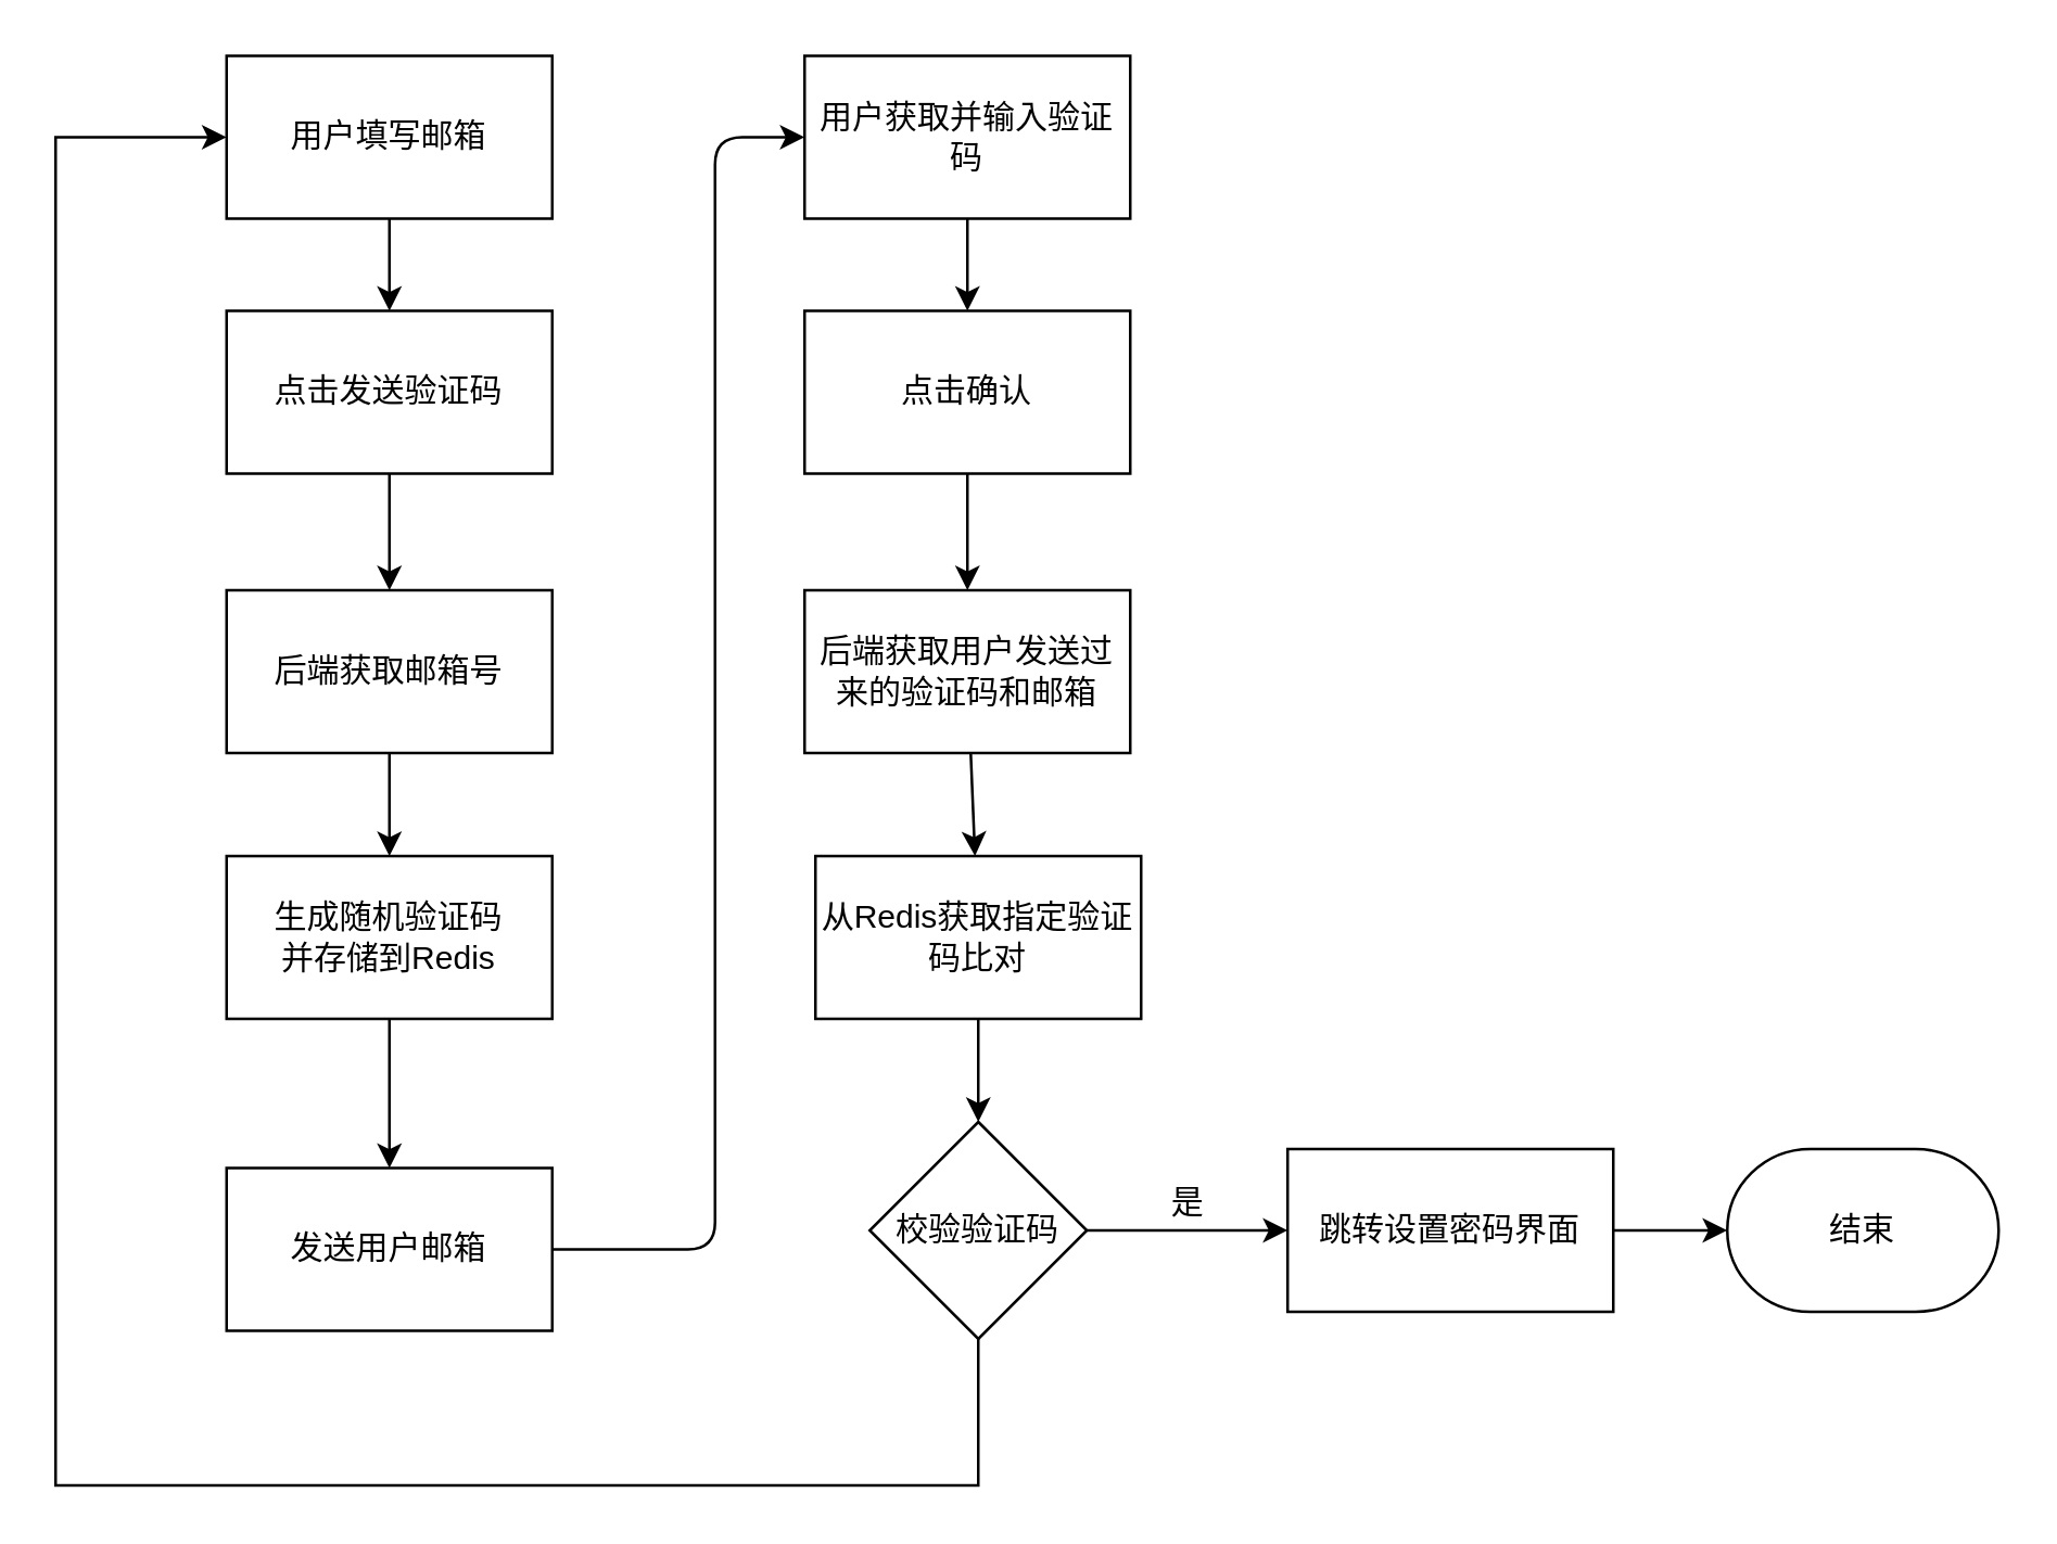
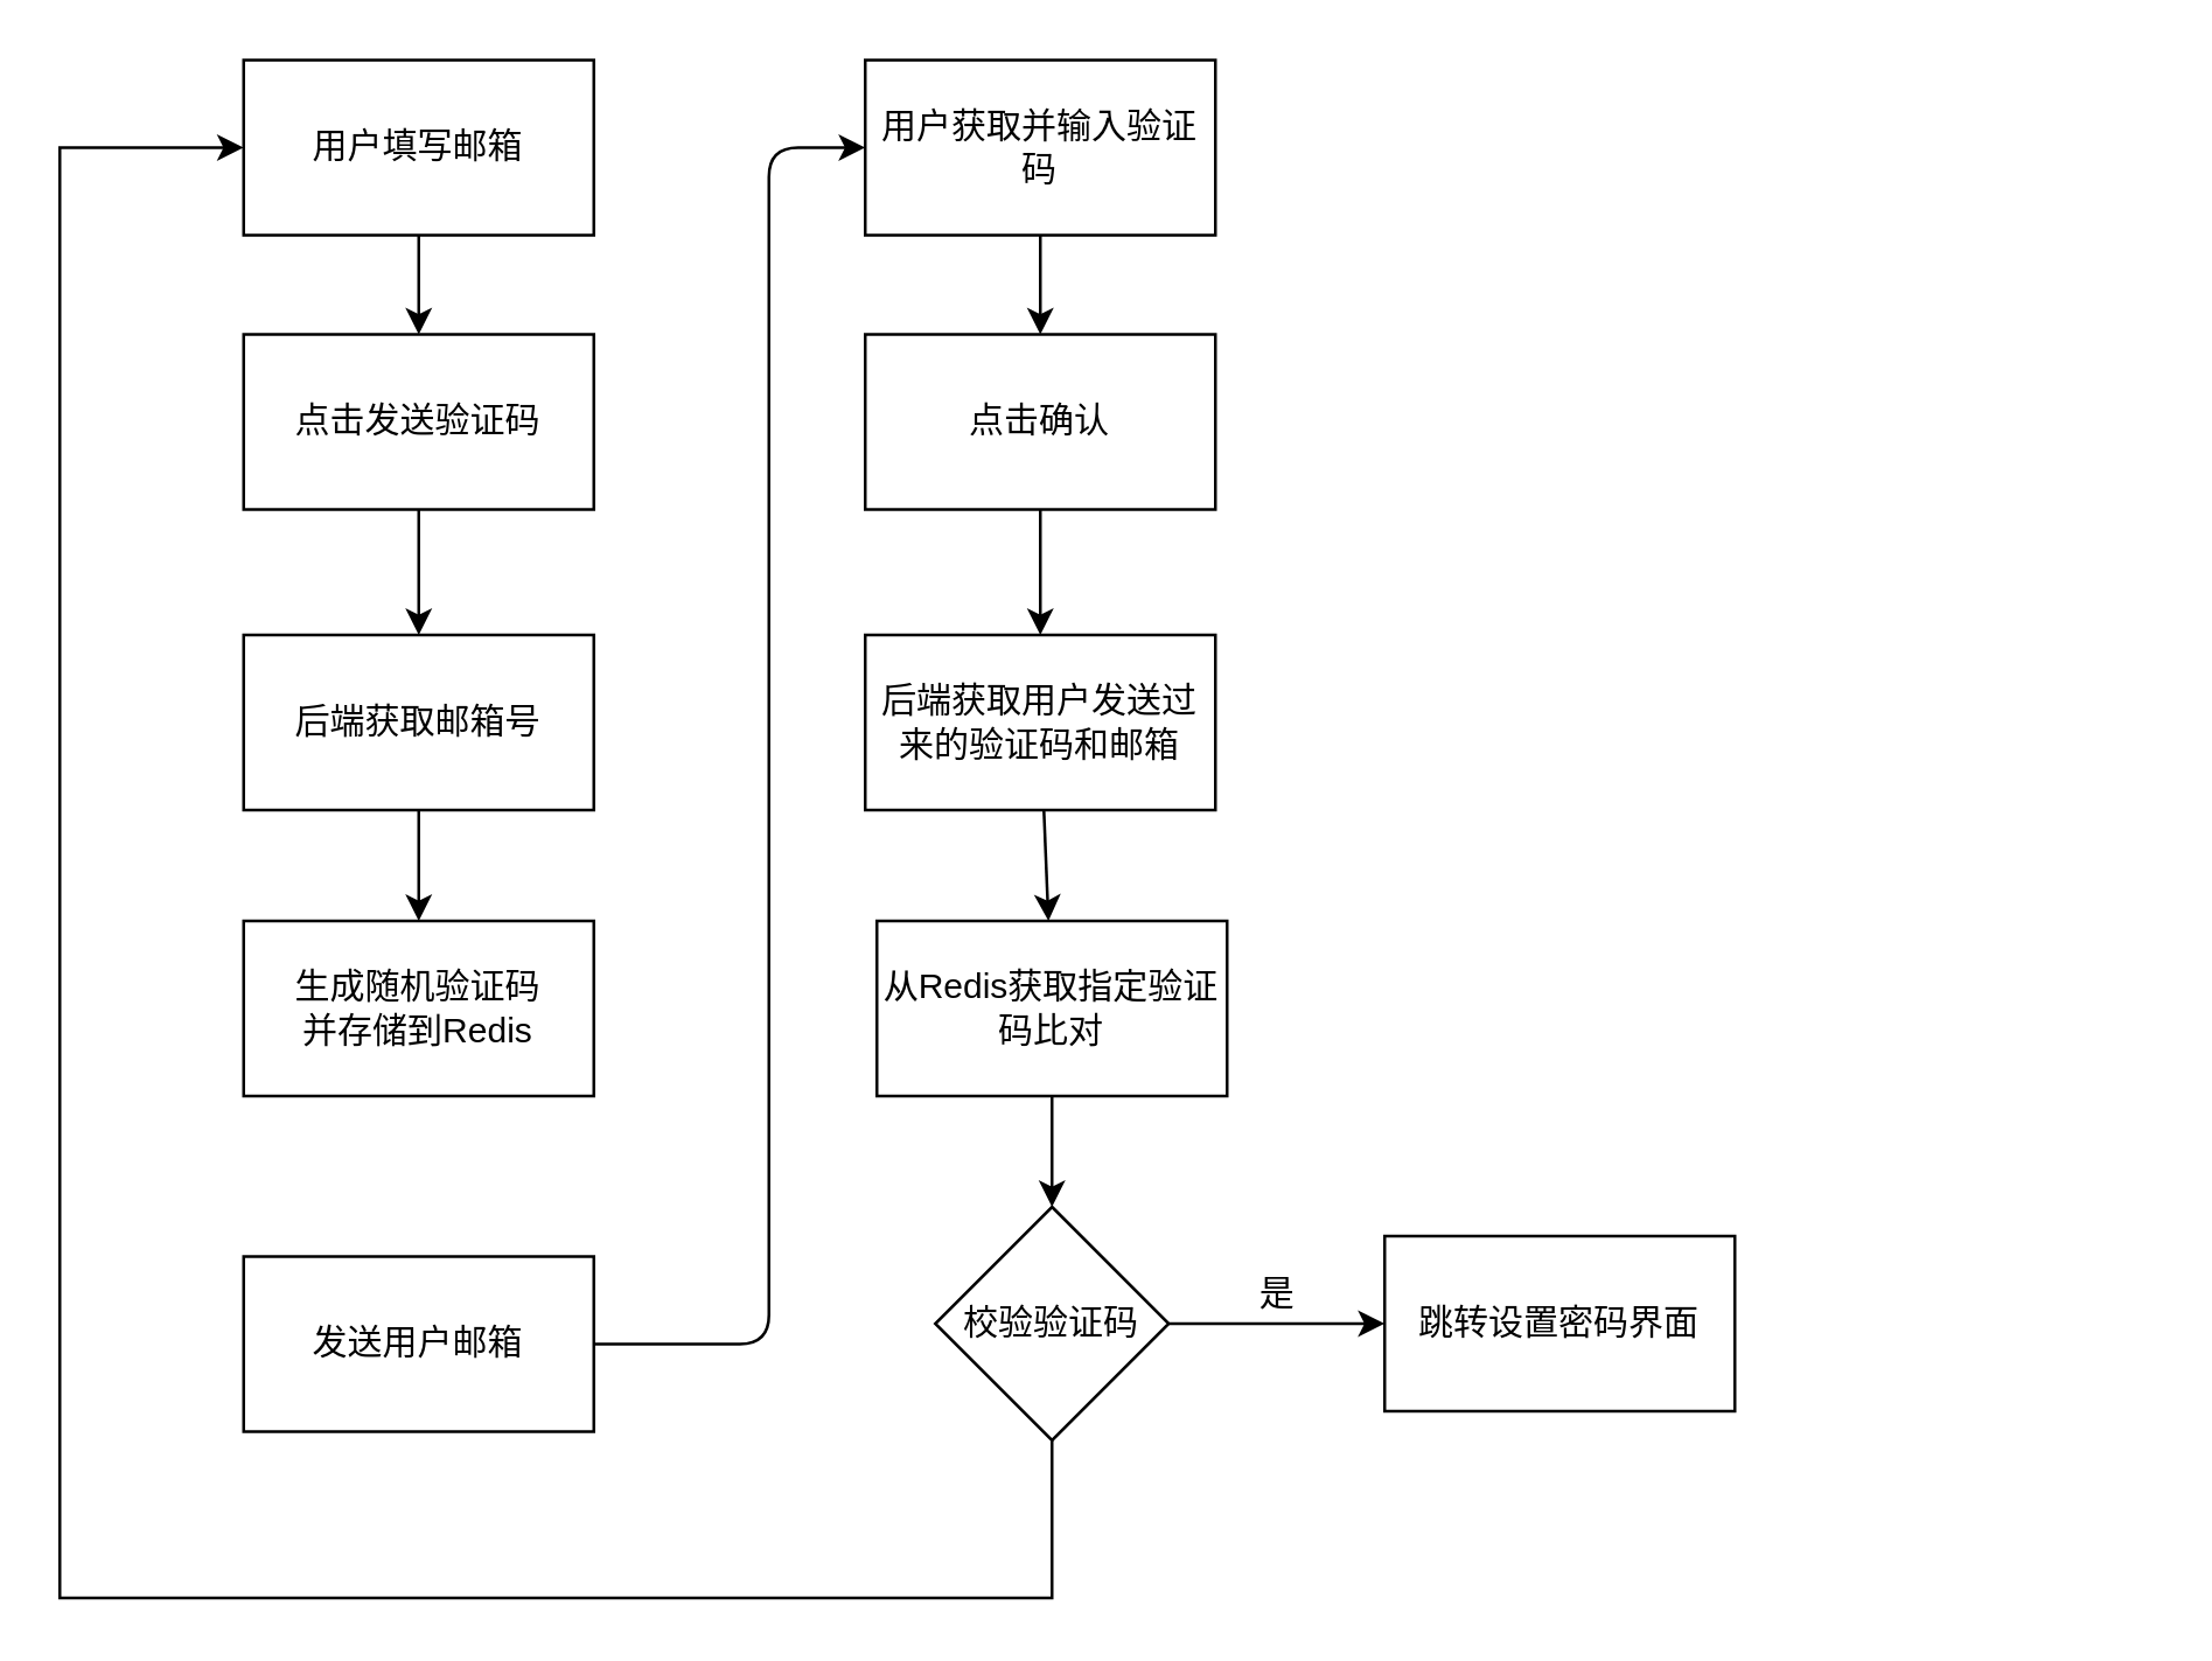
- <mxCell id="8" value="" style="edgeStyle=none;html=1;strokeColor=#000000;strokeWidth=1;" parent="1" source="9" target="13" edge="1"><mxGeometry relative="1" as="geometry" /></mxCell>
- <mxCell id="23" style="edgeStyle=none;html=1;exitX=1;exitY=0.5;exitDx=0;exitDy=0;entryX=0;entryY=0.5;entryDx=0;entryDy=0;entryPerimeter=0;strokeColor=#000000;strokeWidth=1;" parent="1" source="24" target="26" edge="1"><mxGeometry relative="1" as="geometry" /></mxCell>
- <mxCell id="26" value="结束" style="strokeWidth=1;html=1;shape=mxgraph.flowchart.terminator;whiteSpace=wrap;fillColor=#FFFFFF;strokeColor=#000000;fontColor=#000000;" parent="1" vertex="1"><mxGeometry x="636" y="423" width="100" height="60" as="geometry" /></mxCell>
